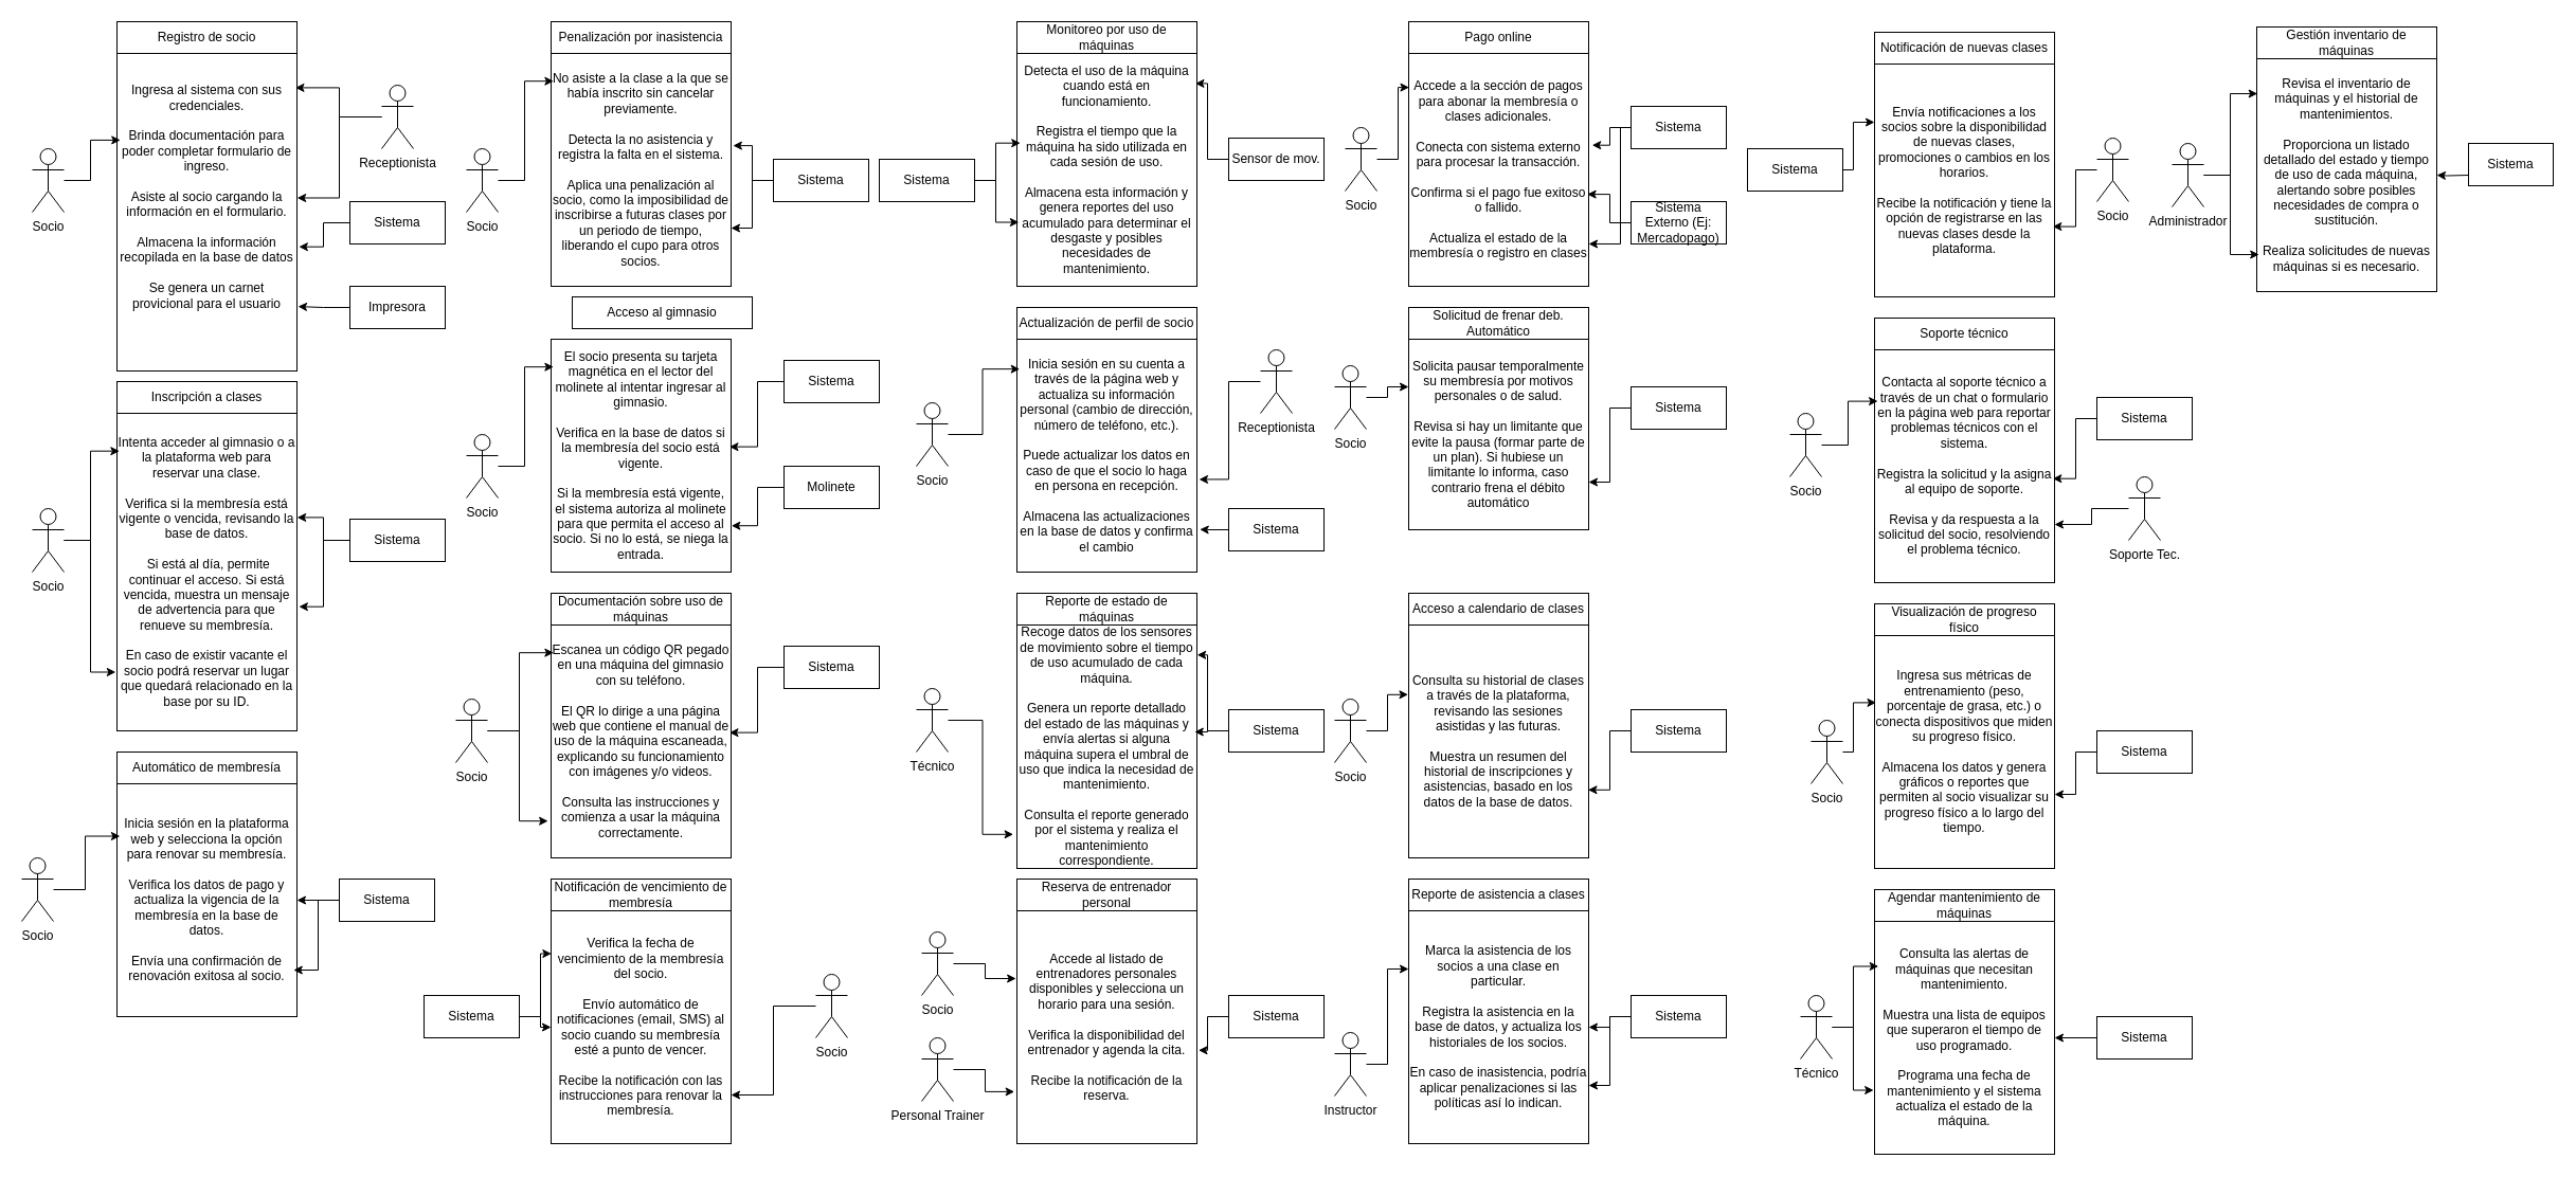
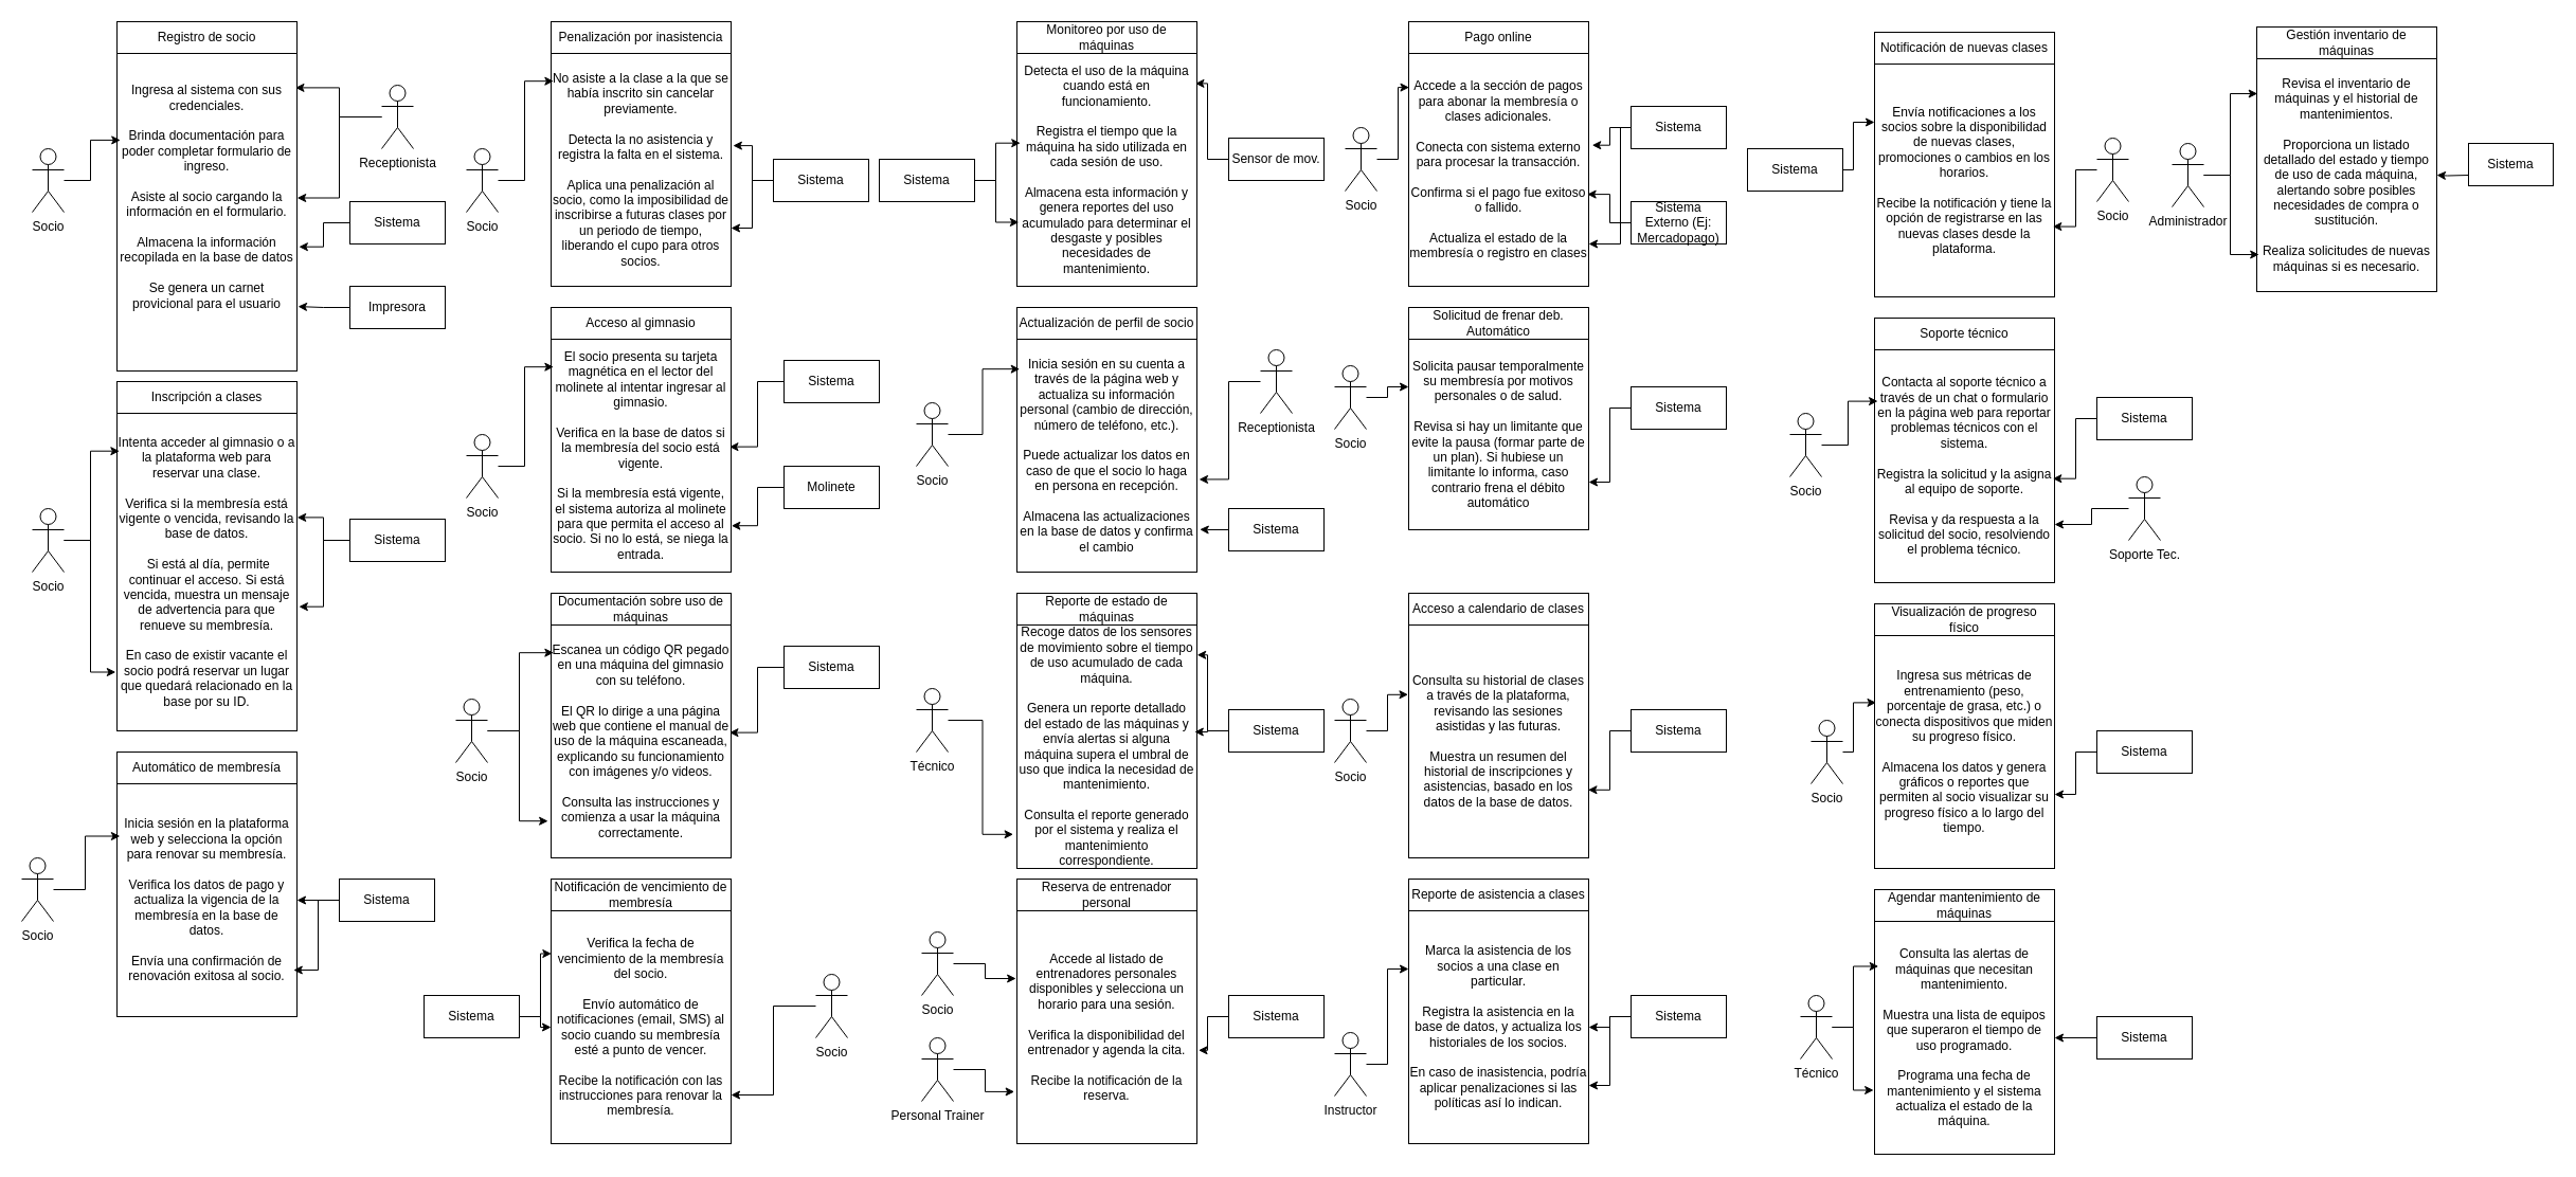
- <mxCell id="30" value="Acceso al gimnasio" style="rounded=0;whiteSpace=wrap;html=1;" vertex="1" parent="1"><mxGeometry x="540" y="280" width="170" height="30" as="geometry" /></mxCell>
+ <mxCell id="30" value="Acceso al gimnasio" style="rounded=0;whiteSpace=wrap;html=1;" vertex="1" parent="1"><mxGeometry x="520" y="290" width="170" height="30" as="geometry" /></mxCell>
